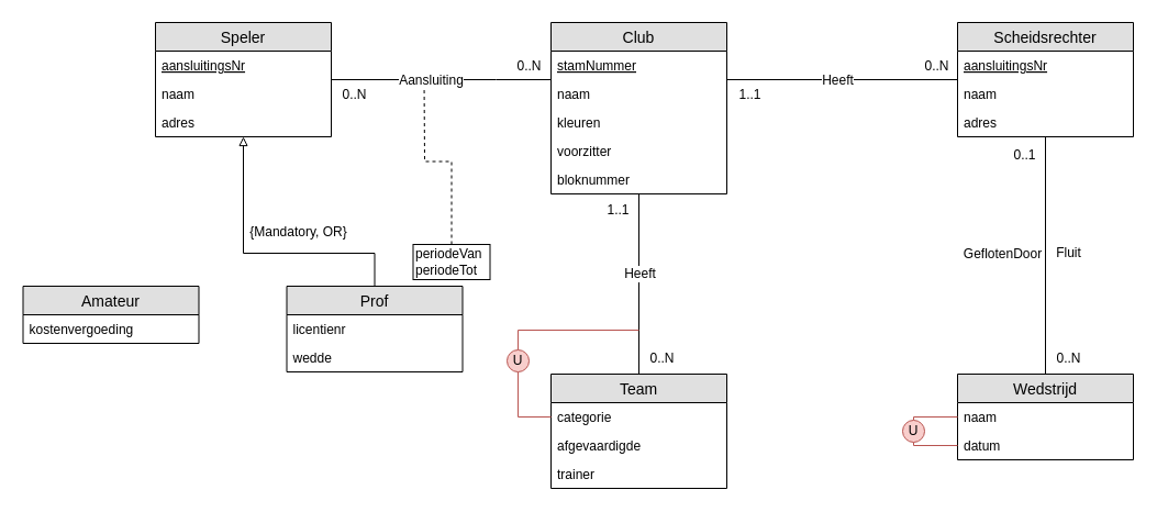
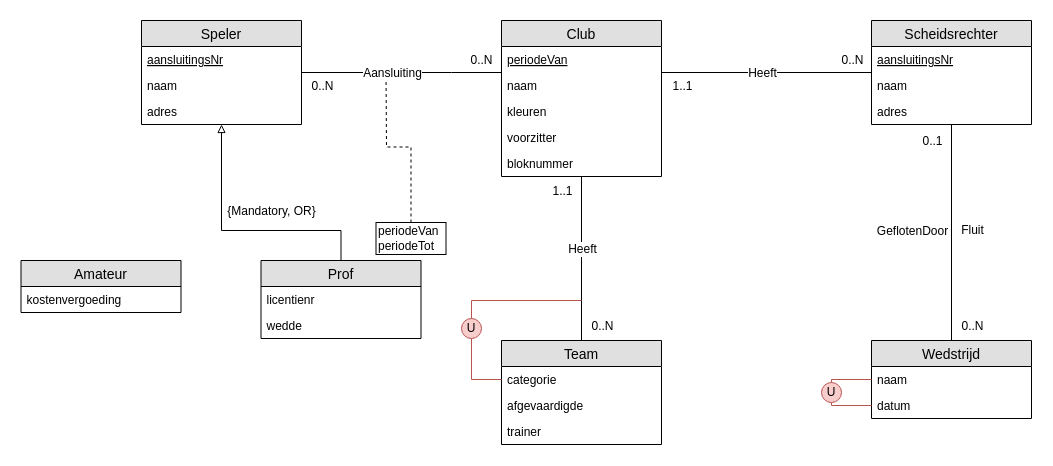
- <mxCell id="20" value="stamNummer" style="text;strokeColor=none;fillColor=none;spacingLeft=4;spacingRight=4;overflow=hidden;rotatable=0;points=[[0,0.5],[1,0.5]];portConstraint=eastwest;fontSize=12;fontStyle=4" vertex="1" parent="19"><mxGeometry y="26" width="160" height="26" as="geometry" /></mxCell>
+ <mxCell id="20" value="periodeVan" style="text;strokeColor=none;fillColor=none;spacingLeft=4;spacingRight=4;overflow=hidden;rotatable=0;points=[[0,0.5],[1,0.5]];portConstraint=eastwest;fontSize=12;fontStyle=4" vertex="1" parent="19"><mxGeometry y="26" width="160" height="26" as="geometry" /></mxCell>
